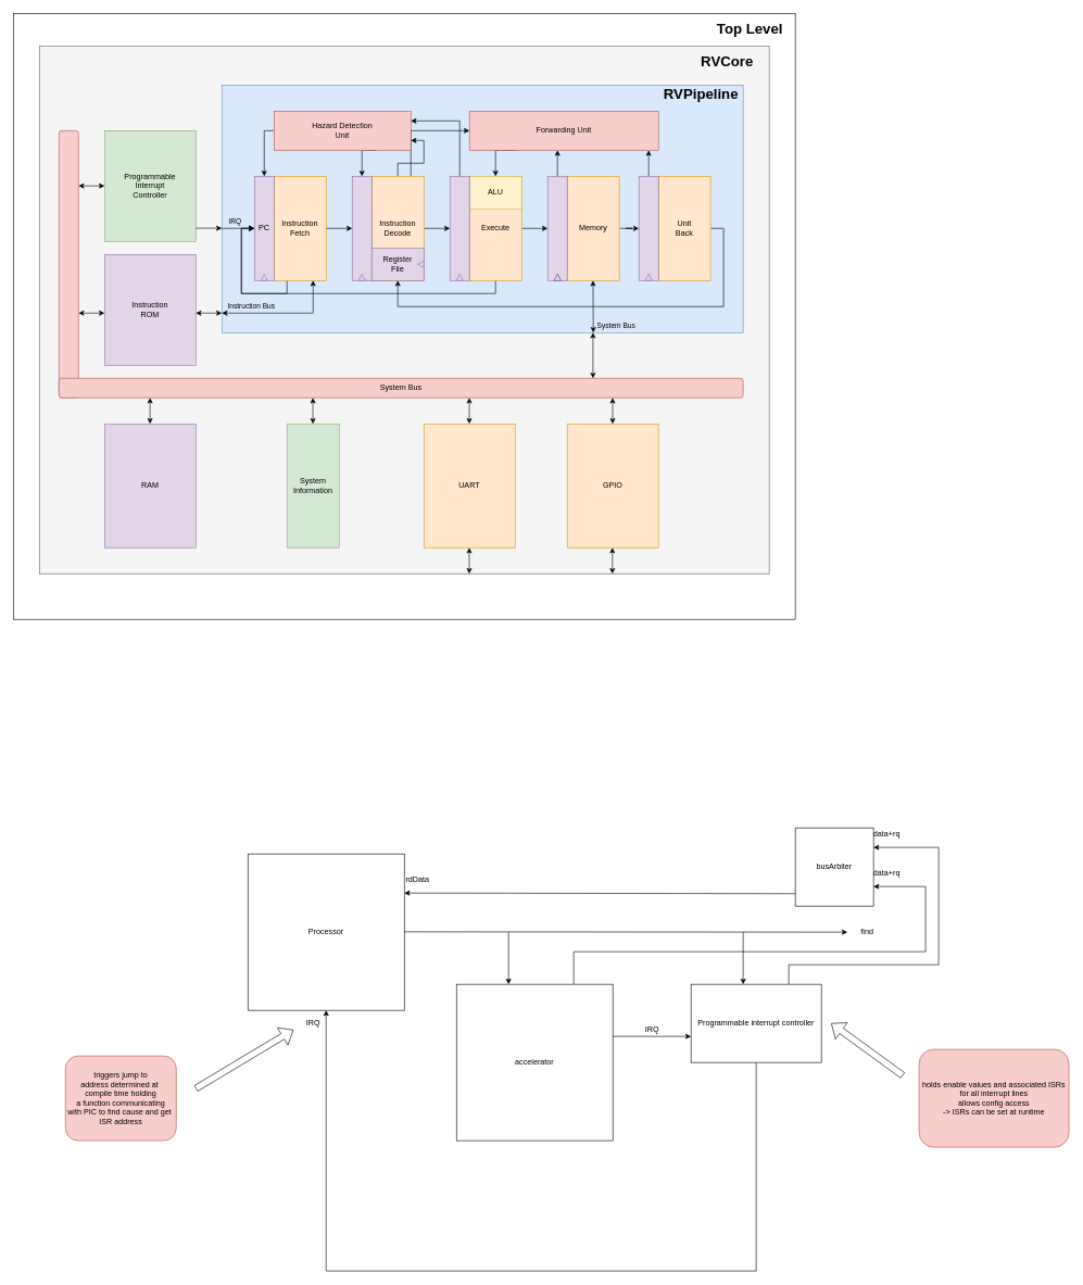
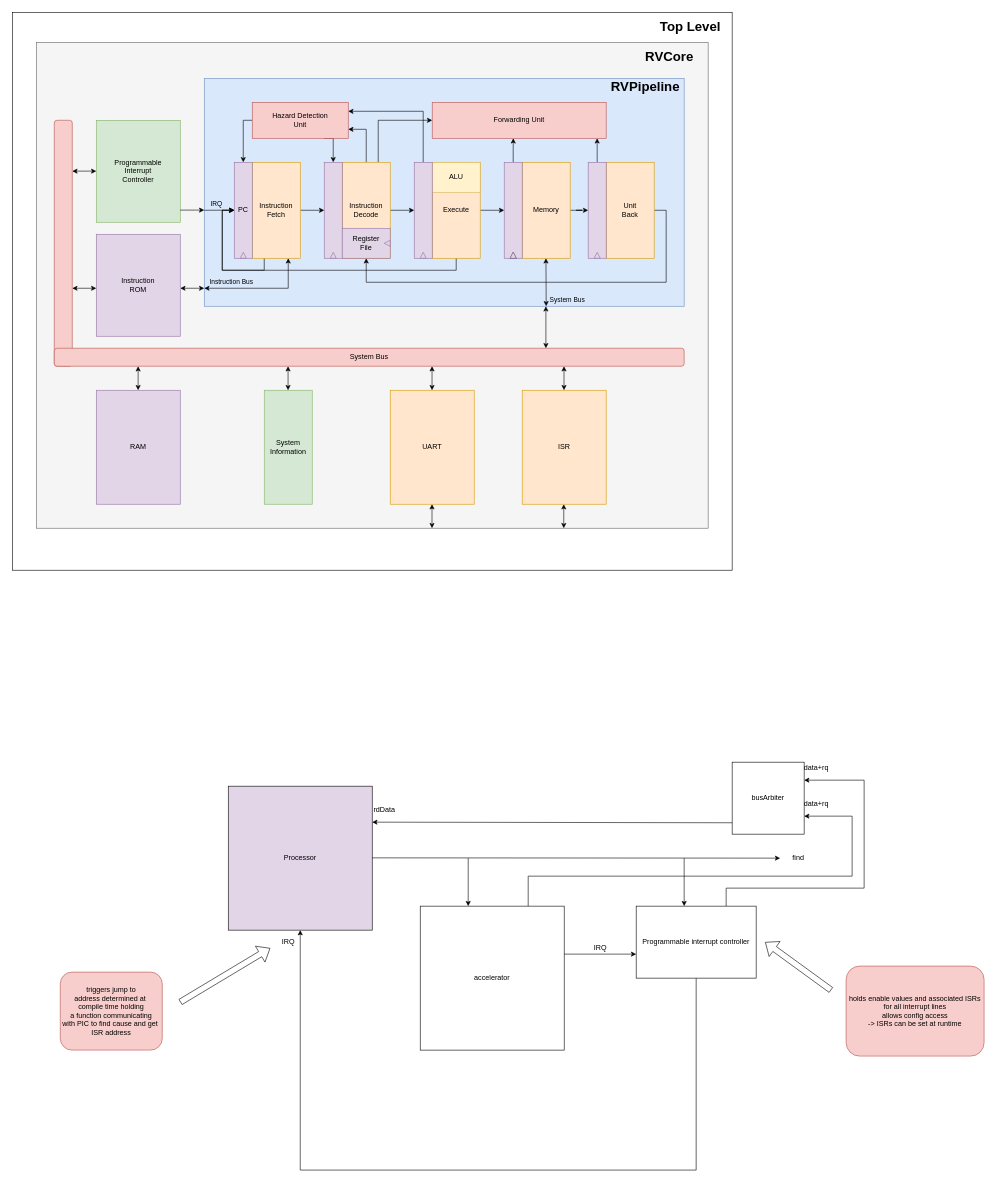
- <mxCell id="58" value="Hazard Detection&lt;br&gt;Unit" style="rounded=0;whiteSpace=wrap;html=1;fillColor=#f8cecc;strokeColor=#b85450;" parent="1" vertex="1"><mxGeometry x="420" y="170" width="210" height="60" as="geometry" /></mxCell>
+ <mxCell id="58" value="Hazard Detection&lt;br&gt;Unit" style="rounded=0;whiteSpace=wrap;html=1;fillColor=#f8cecc;strokeColor=#b85450;" parent="1" vertex="1"><mxGeometry x="420" y="170" width="160" height="60" as="geometry" /></mxCell>
- <mxCell id="54" style="edgeStyle=orthogonalEdgeStyle;rounded=0;orthogonalLoop=1;jettySize=auto;html=1;exitX=0.25;exitY=1;exitDx=0;exitDy=0;entryX=0.5;entryY=0;entryDx=0;entryDy=0;" parent="1" source="55" target="52" edge="1"><mxGeometry relative="1" as="geometry"><Array as="points"><mxPoint x="760" y="230" /></Array></mxGeometry></mxCell>
- <mxCell id="82" value="GPIO" style="rounded=0;whiteSpace=wrap;html=1;fillColor=#ffe6cc;strokeColor=#d79b00;" vertex="1" parent="1"><mxGeometry x="870" y="650" width="140" height="190" as="geometry" /></mxCell>
+ <mxCell id="82" value="ISR" style="rounded=0;whiteSpace=wrap;html=1;fillColor=#ffe6cc;strokeColor=#d79b00;" vertex="1" parent="1"><mxGeometry x="870" y="650" width="140" height="190" as="geometry" /></mxCell>
- <mxCell id="5" value="Processor" style="rounded=0;whiteSpace=wrap;html=1;" parent="1" vertex="1"><mxGeometry y="1310" width="240" height="240" as="geometry" x="380" /></mxCell>
+ <mxCell id="5" value="Processor" style="rounded=0;whiteSpace=wrap;html=1;fillColor=#e1d5e7;" parent="1" vertex="1"><mxGeometry y="1310" width="240" height="240" as="geometry" x="380" /></mxCell>
